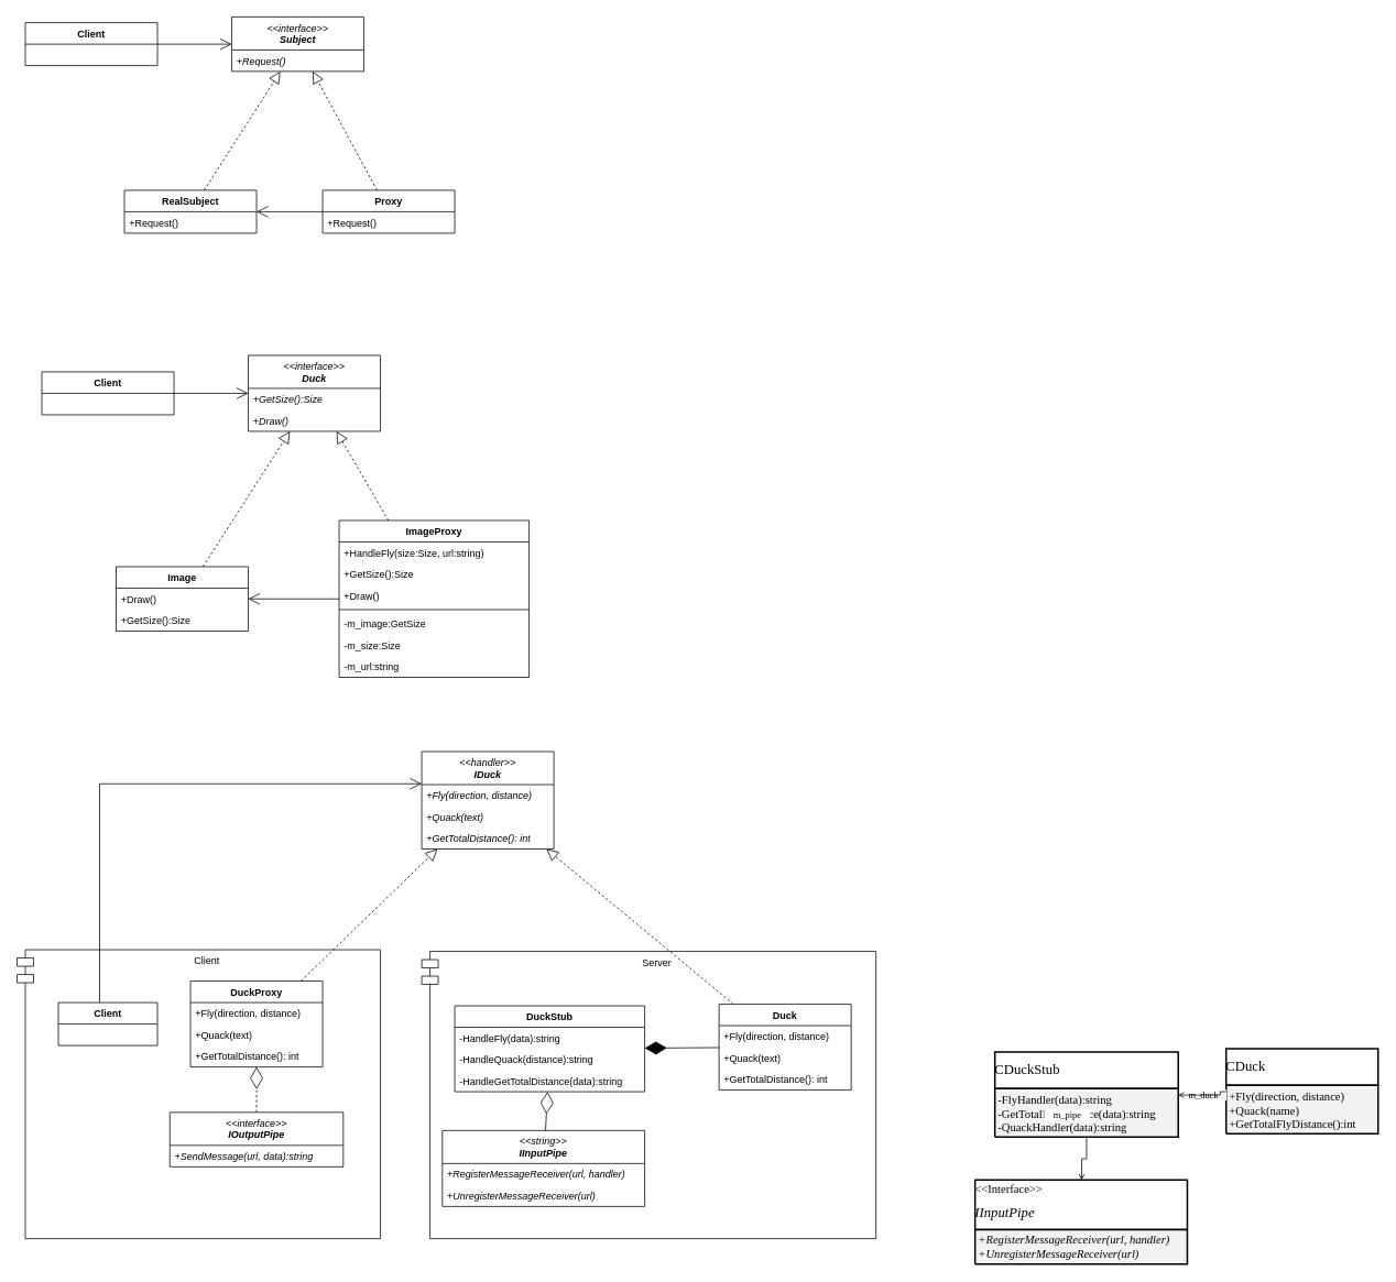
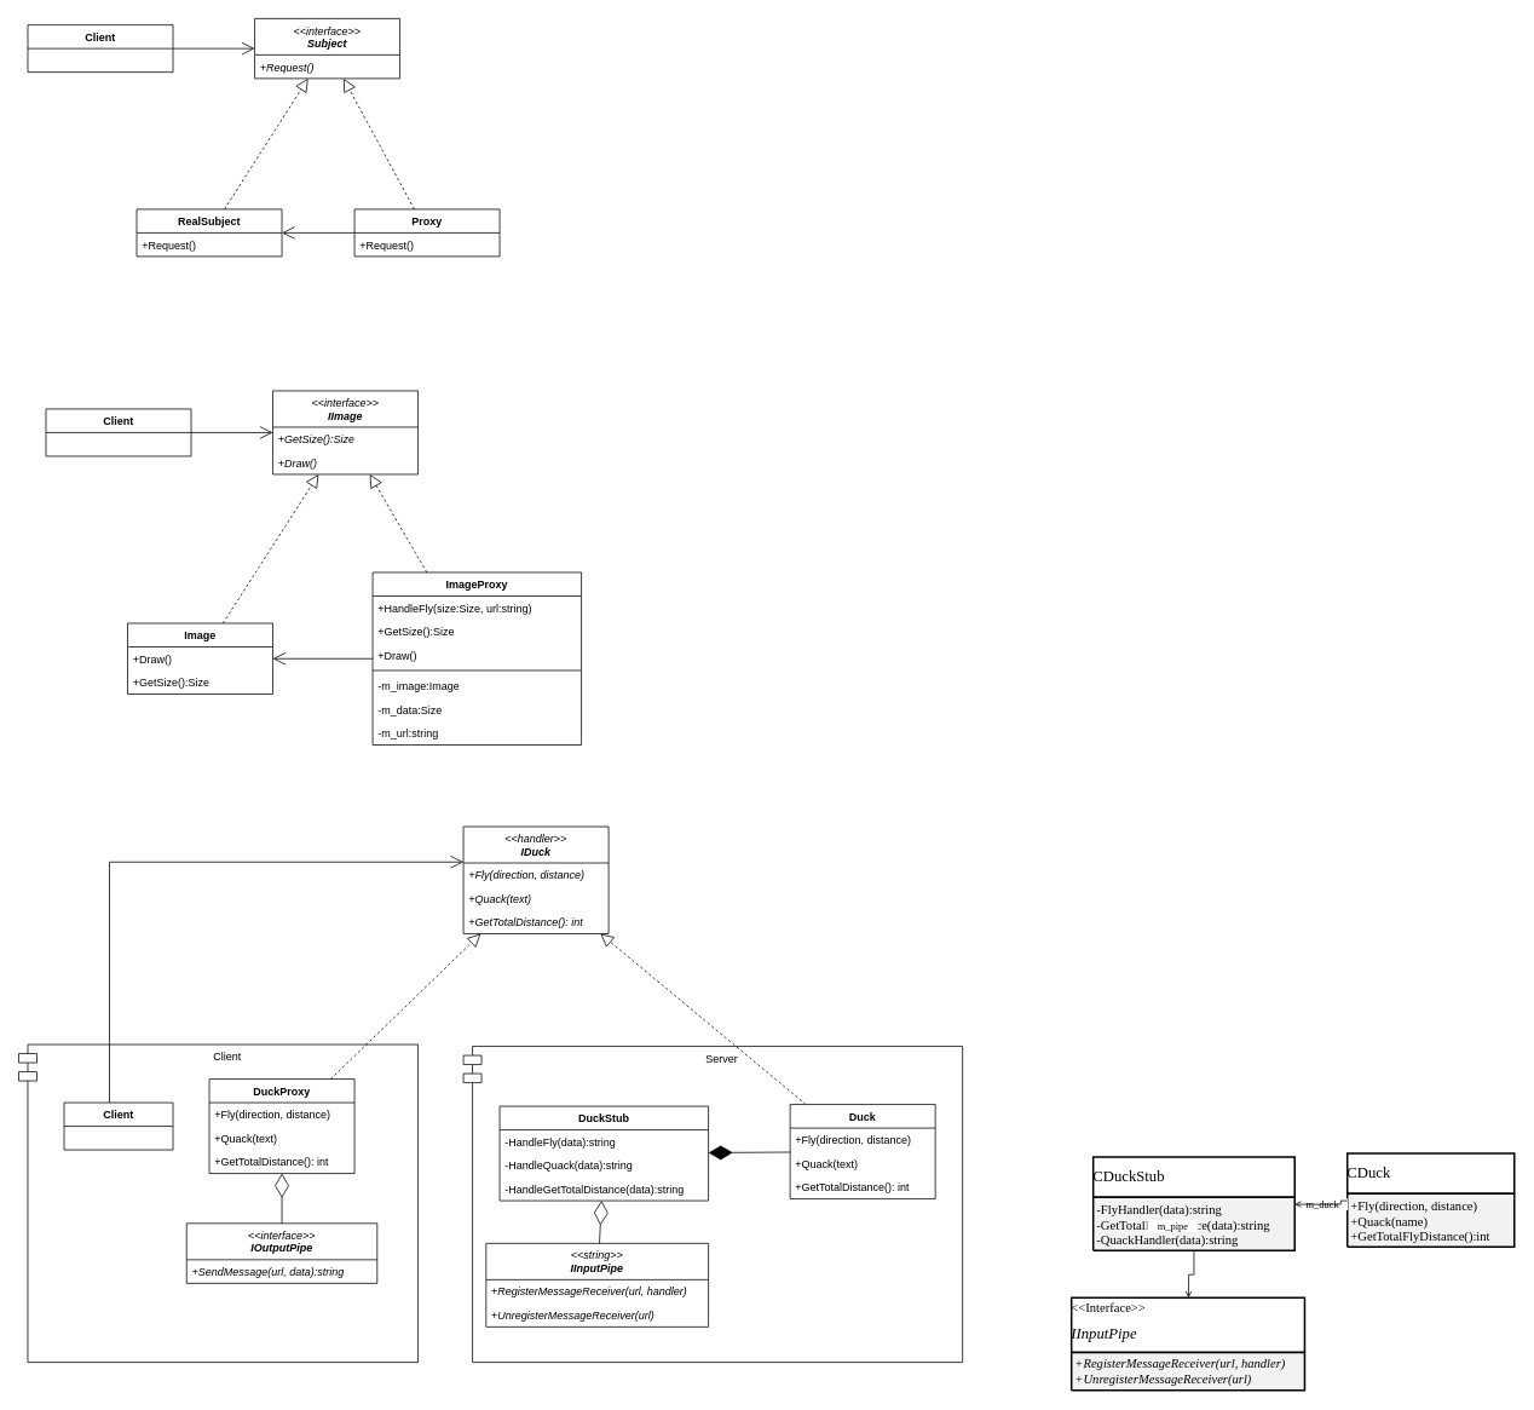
- <mxCell id="15" value="&lt;i style=&quot;font-weight: normal;&quot;&gt;&amp;lt;&amp;lt;interface&amp;gt;&amp;gt;&lt;/i&gt;&lt;div&gt;&lt;i&gt;Duck&lt;/i&gt;&lt;/div&gt;" style="swimlane;fontStyle=1;align=center;verticalAlign=top;childLayout=stackLayout;horizontal=1;startSize=40;horizontalStack=0;resizeParent=1;resizeParentMax=0;resizeLast=0;collapsible=1;marginBottom=0;whiteSpace=wrap;html=1;" parent="1" vertex="1"><mxGeometry x="300" y="430" width="160" height="92" as="geometry" /></mxCell>
+ <mxCell id="15" value="&lt;i style=&quot;font-weight: normal;&quot;&gt;&amp;lt;&amp;lt;interface&amp;gt;&amp;gt;&lt;/i&gt;&lt;div&gt;&lt;i&gt;IImage&lt;/i&gt;&lt;/div&gt;" style="swimlane;fontStyle=1;align=center;verticalAlign=top;childLayout=stackLayout;horizontal=1;startSize=40;horizontalStack=0;resizeParent=1;resizeParentMax=0;resizeLast=0;collapsible=1;marginBottom=0;whiteSpace=wrap;html=1;" parent="1" vertex="1"><mxGeometry x="300" y="430" width="160" height="92" as="geometry" /></mxCell>
- <mxCell id="27" value="-m_image:GetSize" style="text;strokeColor=none;fillColor=none;align=left;verticalAlign=top;spacingLeft=4;spacingRight=4;overflow=hidden;rotatable=0;points=[[0,0.5],[1,0.5]];portConstraint=eastwest;whiteSpace=wrap;html=1;" parent="22" vertex="1"><mxGeometry y="112" width="230" height="26" as="geometry" /></mxCell>
+ <mxCell id="27" value="-m_image:Image" style="text;strokeColor=none;fillColor=none;align=left;verticalAlign=top;spacingLeft=4;spacingRight=4;overflow=hidden;rotatable=0;points=[[0,0.5],[1,0.5]];portConstraint=eastwest;whiteSpace=wrap;html=1;" parent="22" vertex="1"><mxGeometry y="112" width="230" height="26" as="geometry" /></mxCell>
- <mxCell id="28" value="-m_size:Size" style="text;strokeColor=none;fillColor=none;align=left;verticalAlign=top;spacingLeft=4;spacingRight=4;overflow=hidden;rotatable=0;points=[[0,0.5],[1,0.5]];portConstraint=eastwest;whiteSpace=wrap;html=1;" parent="22" vertex="1"><mxGeometry y="138" width="230" height="26" as="geometry" /></mxCell>
+ <mxCell id="28" value="-m_data:Size" style="text;strokeColor=none;fillColor=none;align=left;verticalAlign=top;spacingLeft=4;spacingRight=4;overflow=hidden;rotatable=0;points=[[0,0.5],[1,0.5]];portConstraint=eastwest;whiteSpace=wrap;html=1;" parent="22" vertex="1"><mxGeometry y="138" width="230" height="26" as="geometry" /></mxCell>
- <mxCell id="85" value="-HandleQuack(distance):string" style="text;strokeColor=none;fillColor=none;align=left;verticalAlign=top;spacingLeft=4;spacingRight=4;overflow=hidden;rotatable=0;points=[[0,0.5],[1,0.5]];portConstraint=eastwest;whiteSpace=wrap;html=1;fontStyle=0" parent="83" vertex="1"><mxGeometry y="52" width="230" height="26" as="geometry" /></mxCell>
+ <mxCell id="85" value="-HandleQuack(data):string" style="text;strokeColor=none;fillColor=none;align=left;verticalAlign=top;spacingLeft=4;spacingRight=4;overflow=hidden;rotatable=0;points=[[0,0.5],[1,0.5]];portConstraint=eastwest;whiteSpace=wrap;html=1;fontStyle=0" parent="83" vertex="1"><mxGeometry y="52" width="230" height="26" as="geometry" /></mxCell>
- <mxCell id="72" value="" style="endArrow=diamondThin;endFill=0;endSize=24;html=1;rounded=0;dashed=1;" parent="1" source="70" target="66" edge="1"><mxGeometry width="160" relative="1" as="geometry"><mxPoint x="-140" y="1340" as="sourcePoint" /><mxPoint x="20" y="1340" as="targetPoint" /></mxGeometry></mxCell>
+ <mxCell id="72" value="" style="endArrow=diamondThin;endFill=0;endSize=24;html=1;rounded=0;" parent="1" source="70" target="66" edge="1"><mxGeometry width="160" relative="1" as="geometry"><mxPoint x="-140" y="1340" as="sourcePoint" /><mxPoint x="20" y="1340" as="targetPoint" /></mxGeometry></mxCell>
